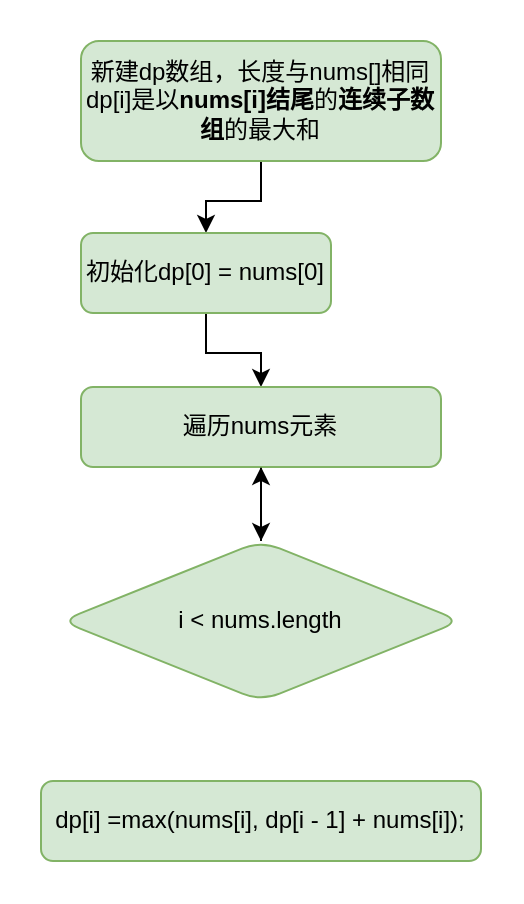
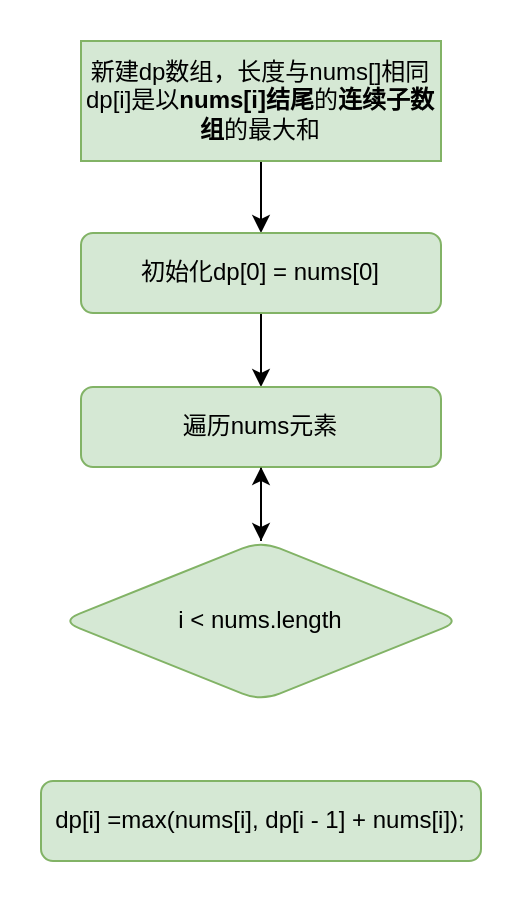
- <mxCell id="3" value="新建dp数组，长度与nums[]相同&lt;br&gt;dp[i]是以&lt;span style=&quot;font-weight: 600&quot; class=&quot;notion-enable-hover&quot;&gt;nums[i]结尾&lt;/span&gt;的&lt;span style=&quot;font-weight: 600&quot; class=&quot;notion-enable-hover&quot;&gt;连续子数组&lt;/span&gt;的最大和" style="rounded=1;whiteSpace=wrap;html=1;fillColor=#d5e8d4;strokeColor=#82b366;" vertex="1" parent="1"><mxGeometry x="40" y="20" width="180" height="60" as="geometry" /></mxCell>
+ <mxCell id="3" value="新建dp数组，长度与nums[]相同&lt;br&gt;dp[i]是以&lt;span style=&quot;font-weight: 600&quot; class=&quot;notion-enable-hover&quot;&gt;nums[i]结尾&lt;/span&gt;的&lt;span style=&quot;font-weight: 600&quot; class=&quot;notion-enable-hover&quot;&gt;连续子数组&lt;/span&gt;的最大和" style="whiteSpace=wrap;html=1;fillColor=#d5e8d4;strokeColor=#82b366;rounded=0;" vertex="1" parent="1"><mxGeometry x="40" y="20" width="180" height="60" as="geometry" /></mxCell>
- <mxCell id="5" value="初始化dp[0] = nums[0]" style="rounded=1;whiteSpace=wrap;html=1;fillColor=#d5e8d4;strokeColor=#82b366;" vertex="1" parent="1"><mxGeometry x="40" y="116" width="125" height="40" as="geometry" /></mxCell>
+ <mxCell id="5" value="初始化dp[0] = nums[0]" style="rounded=1;whiteSpace=wrap;html=1;fillColor=#d5e8d4;strokeColor=#82b366;" vertex="1" parent="1"><mxGeometry x="40" y="116" width="180" height="40" as="geometry" /></mxCell>
